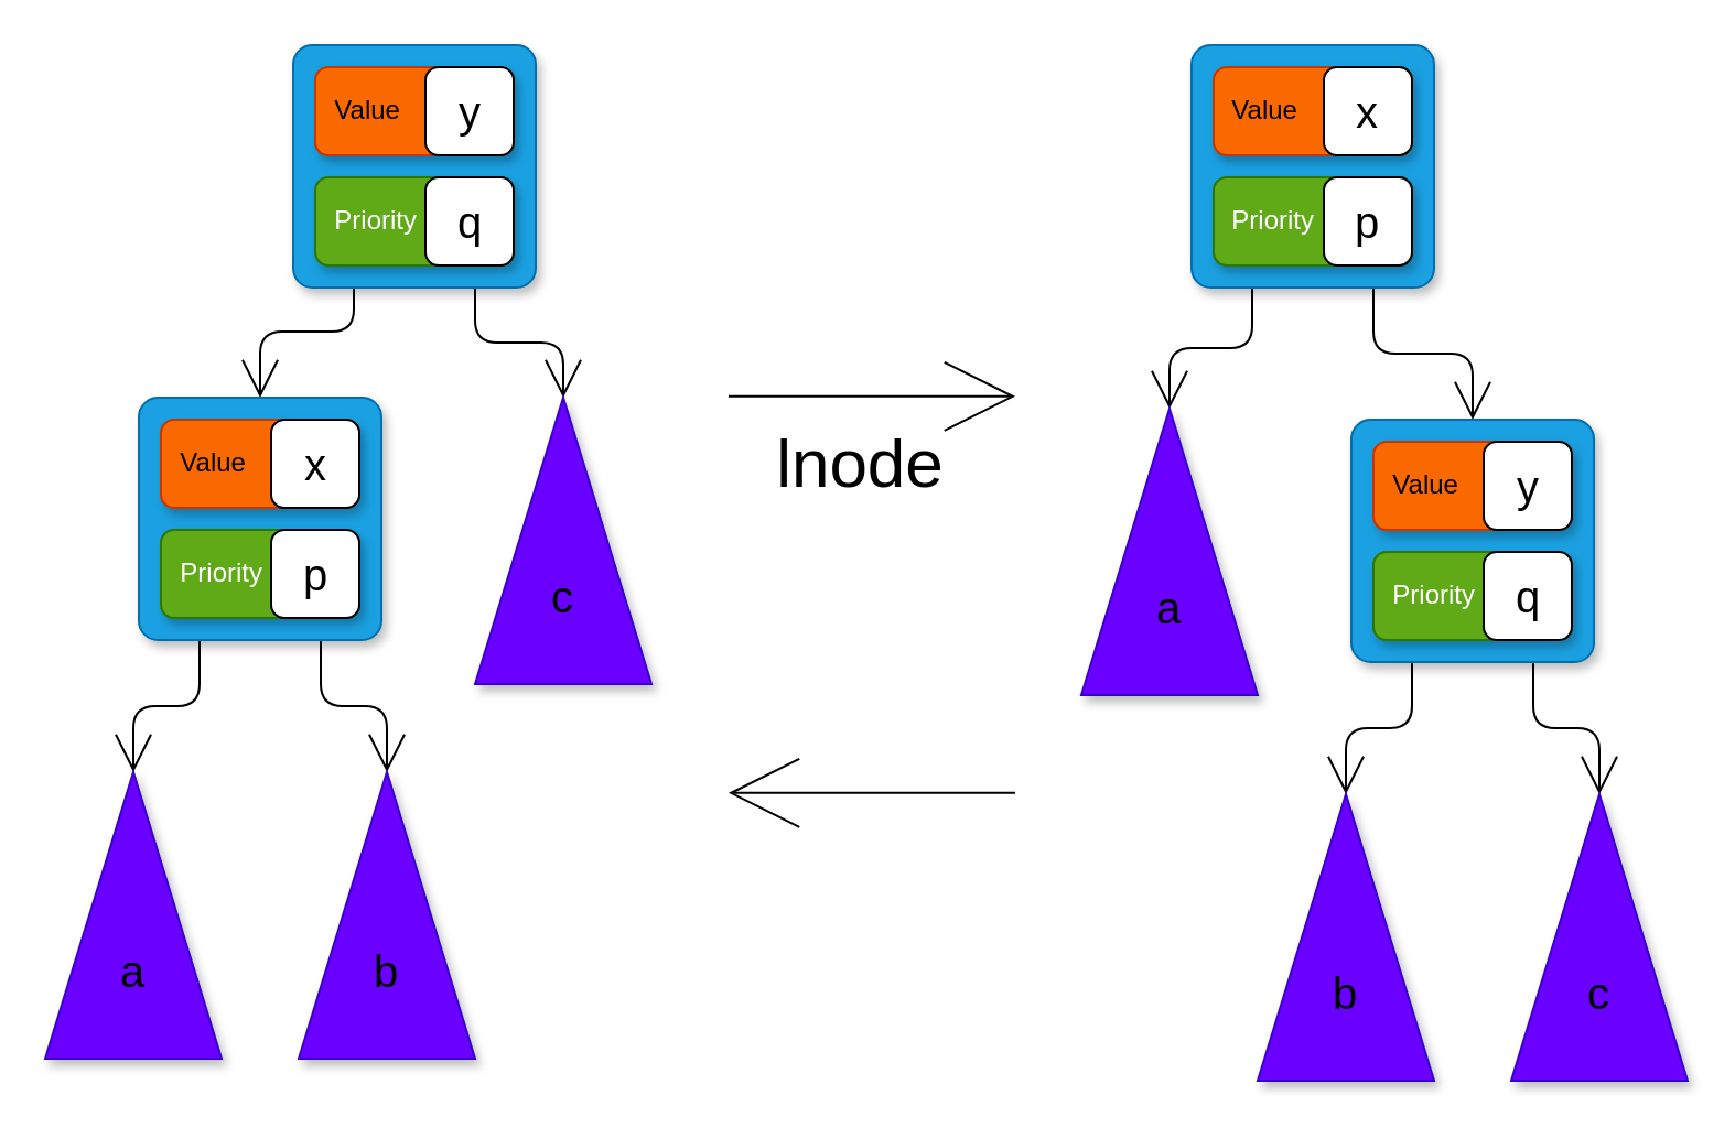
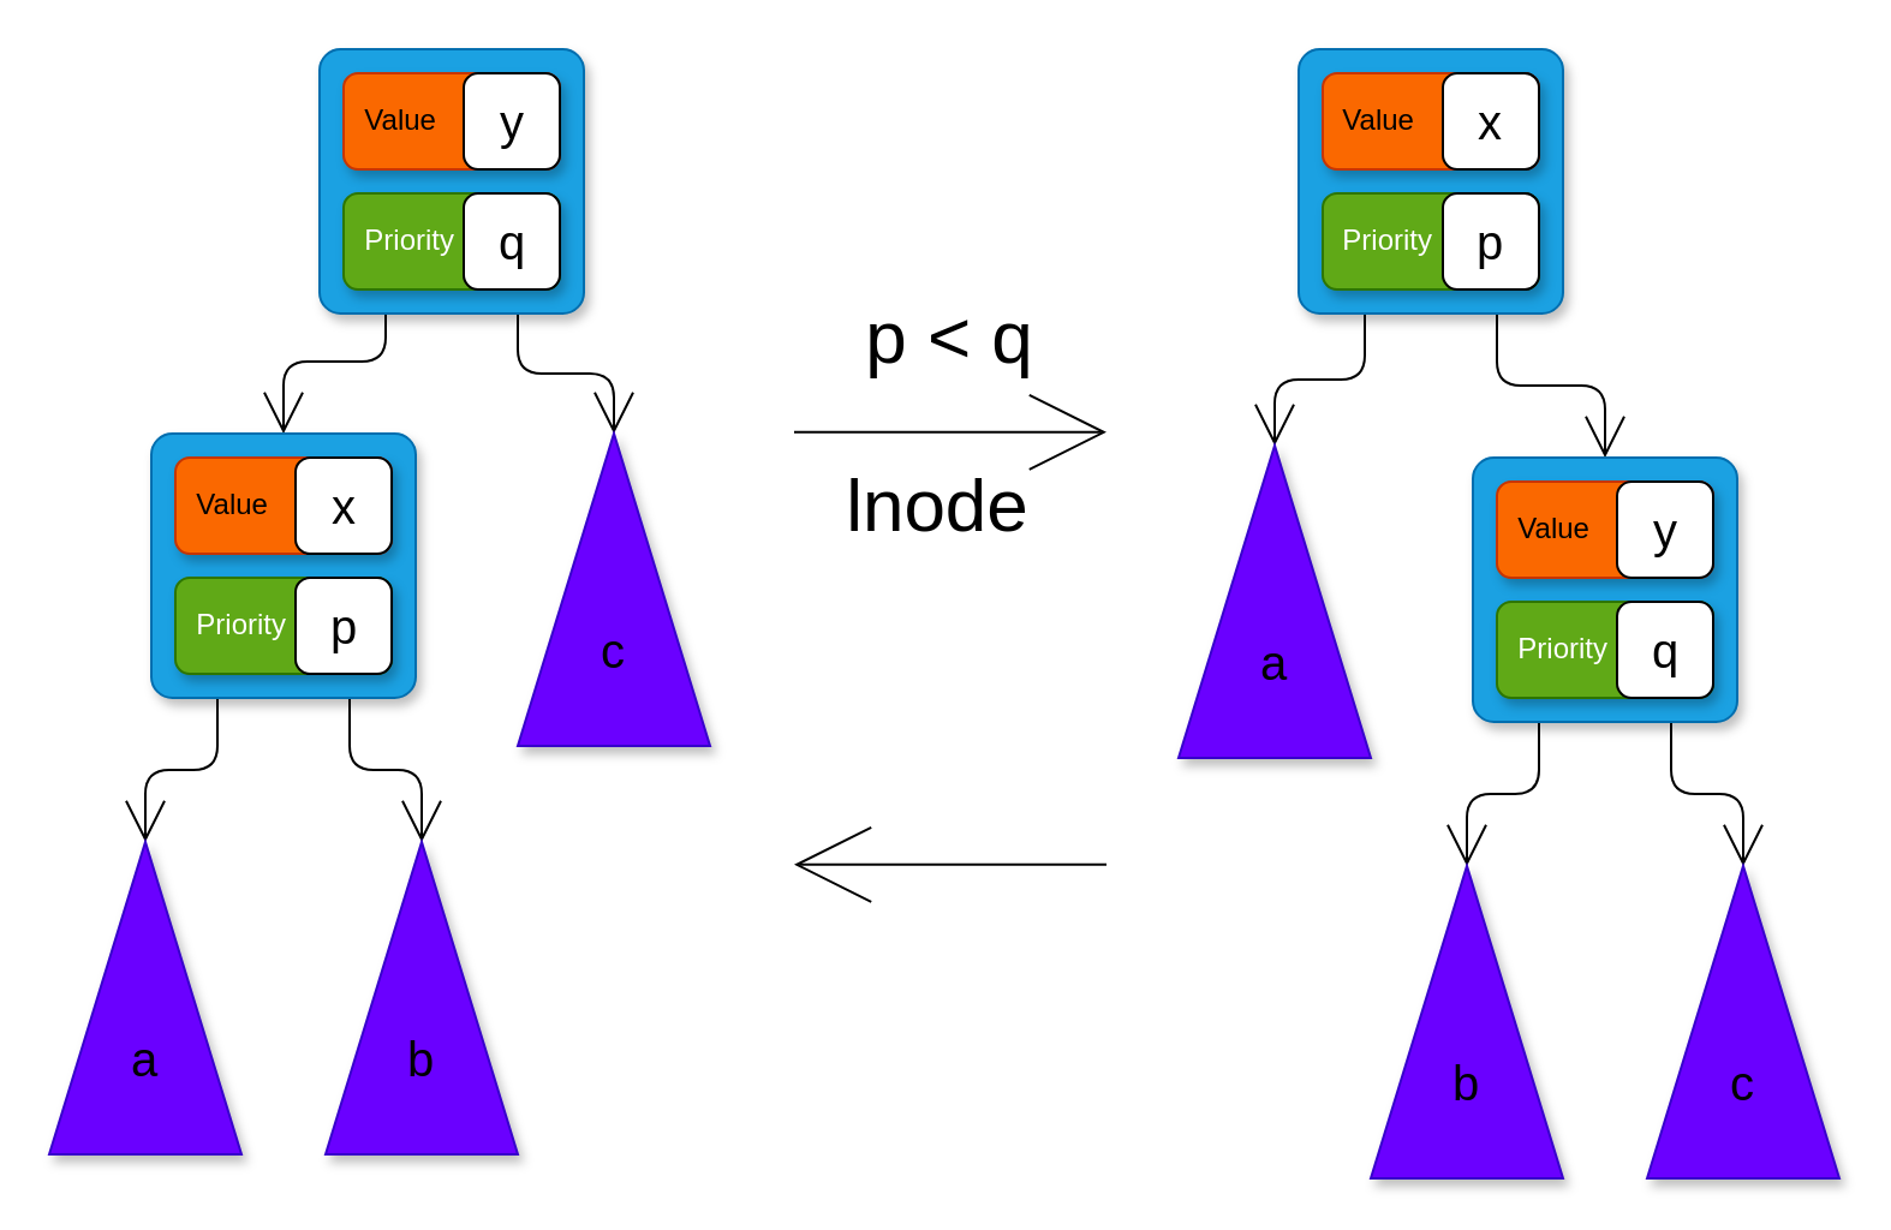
+ <mxCell id="22" value="p &amp;lt; q" style="text;html=1;strokeColor=none;fillColor=none;align=center;verticalAlign=middle;whiteSpace=wrap;rounded=0;fontSize=31;" parent="1" vertex="1"><mxGeometry x="355" y="130" width="80" height="20" as="geometry" /></mxCell>
